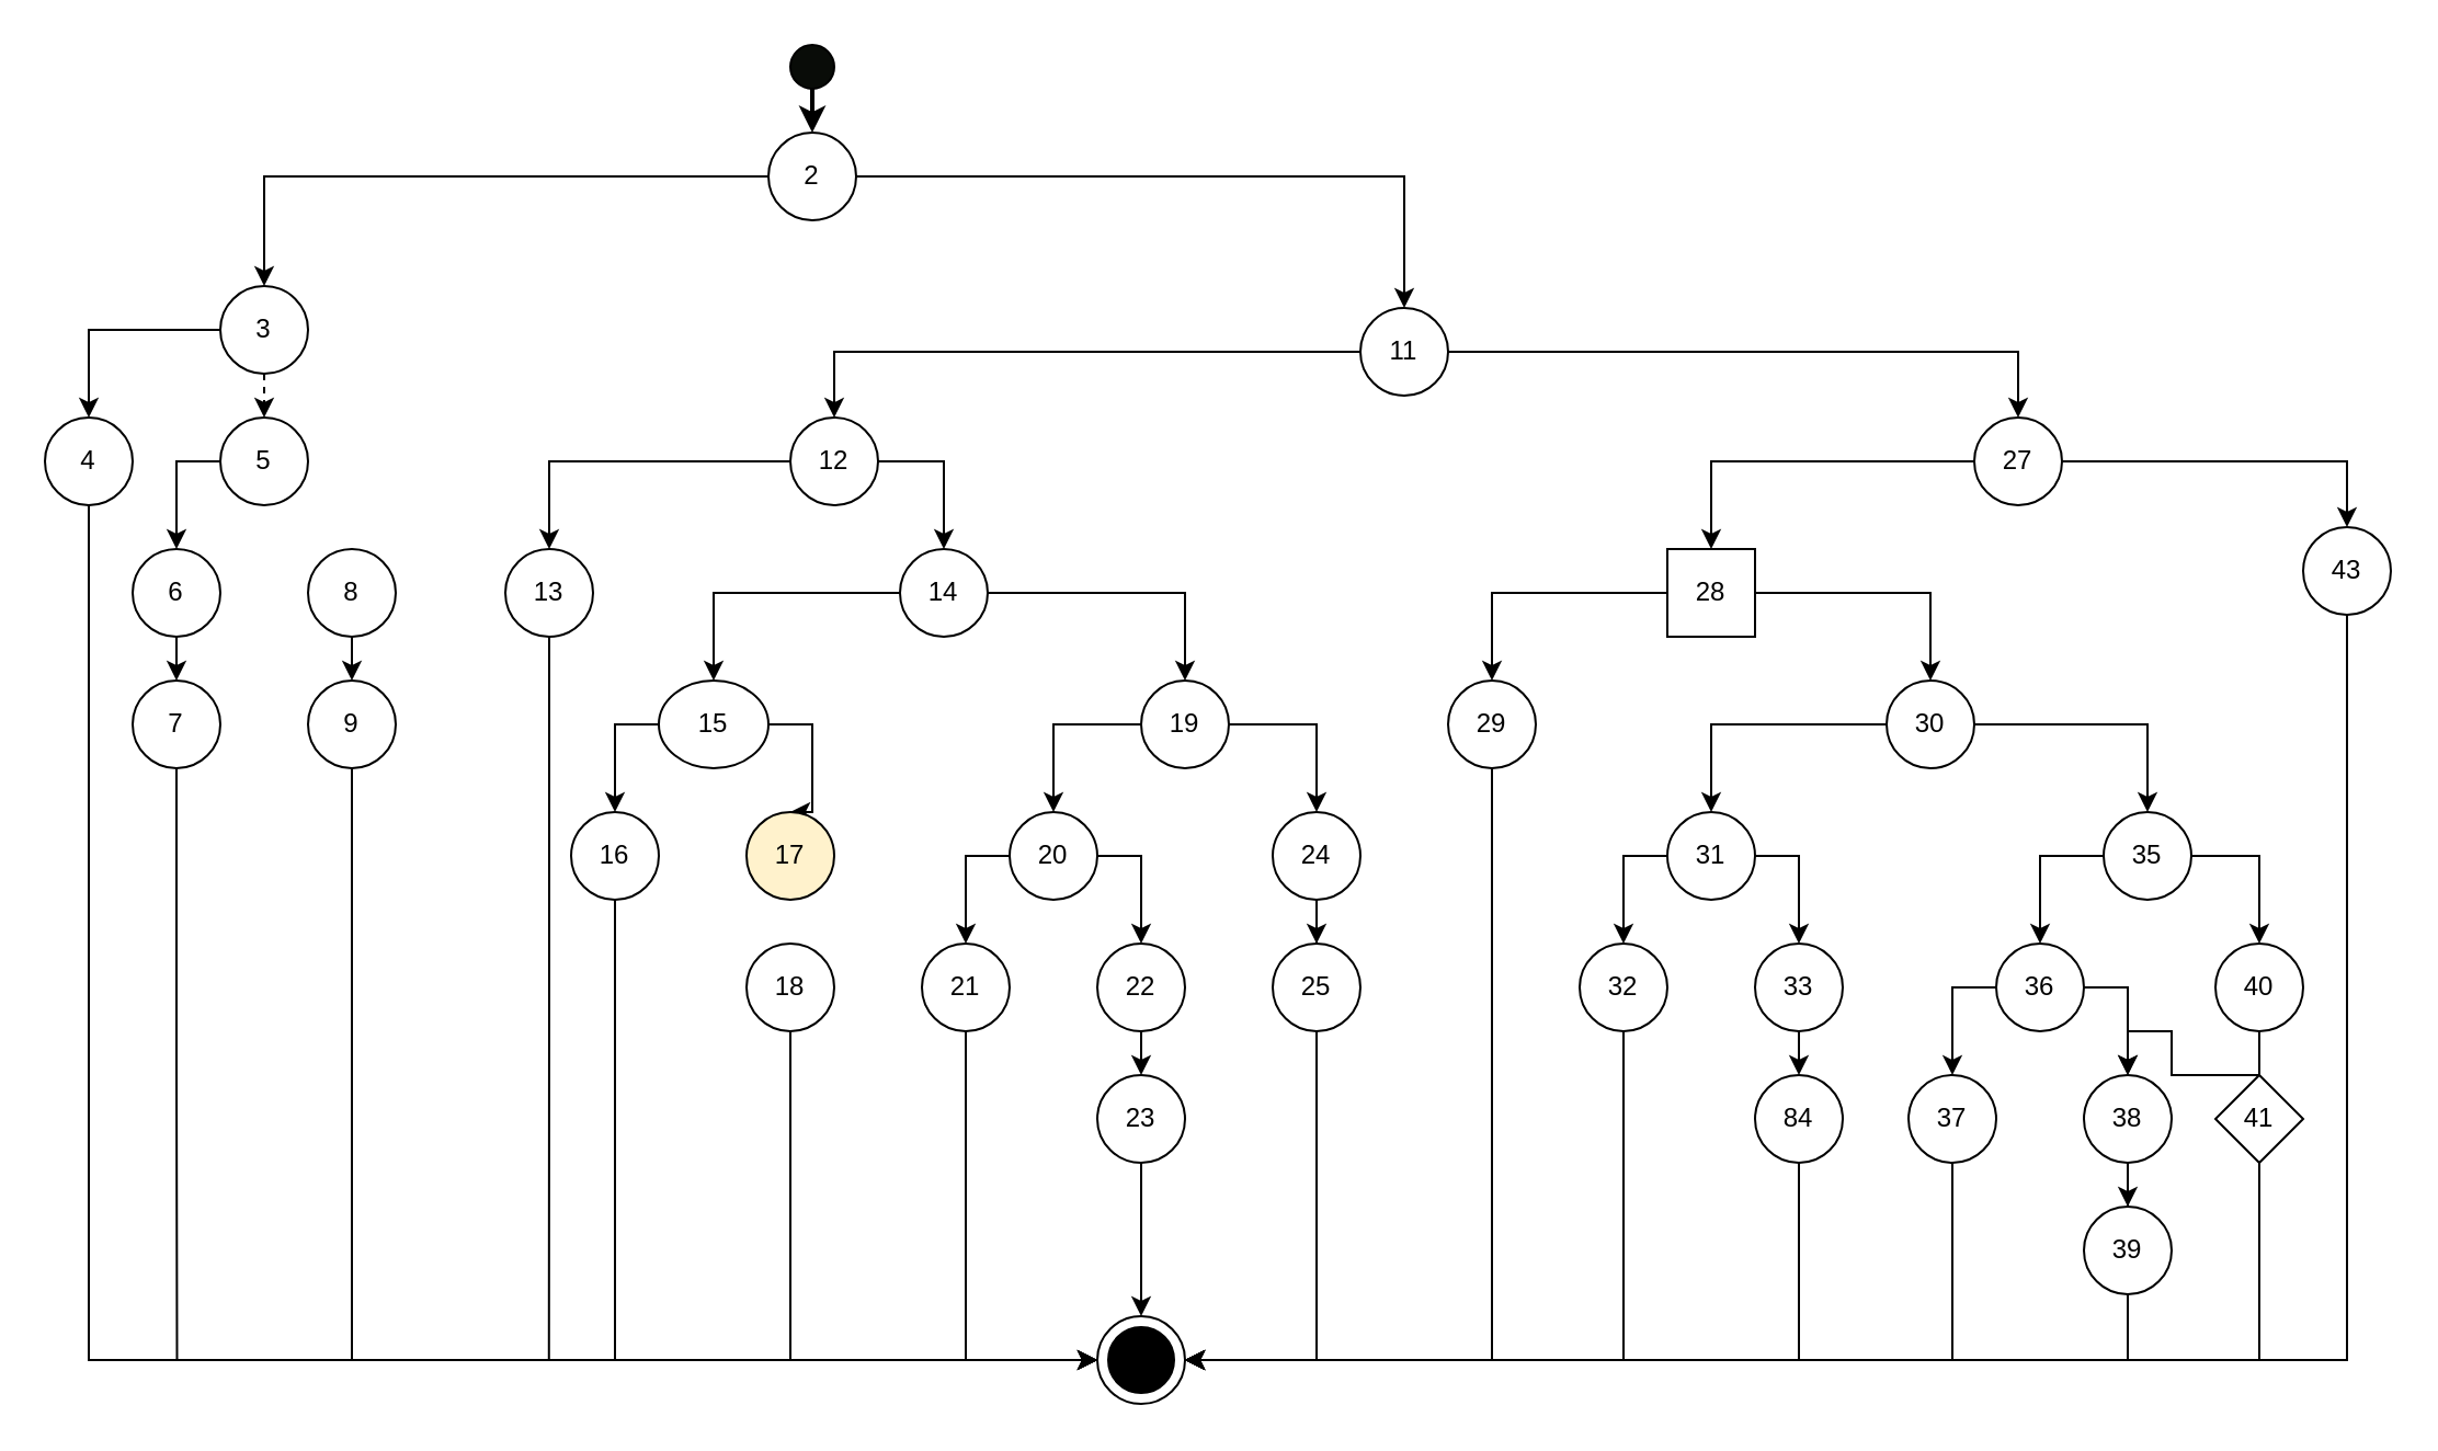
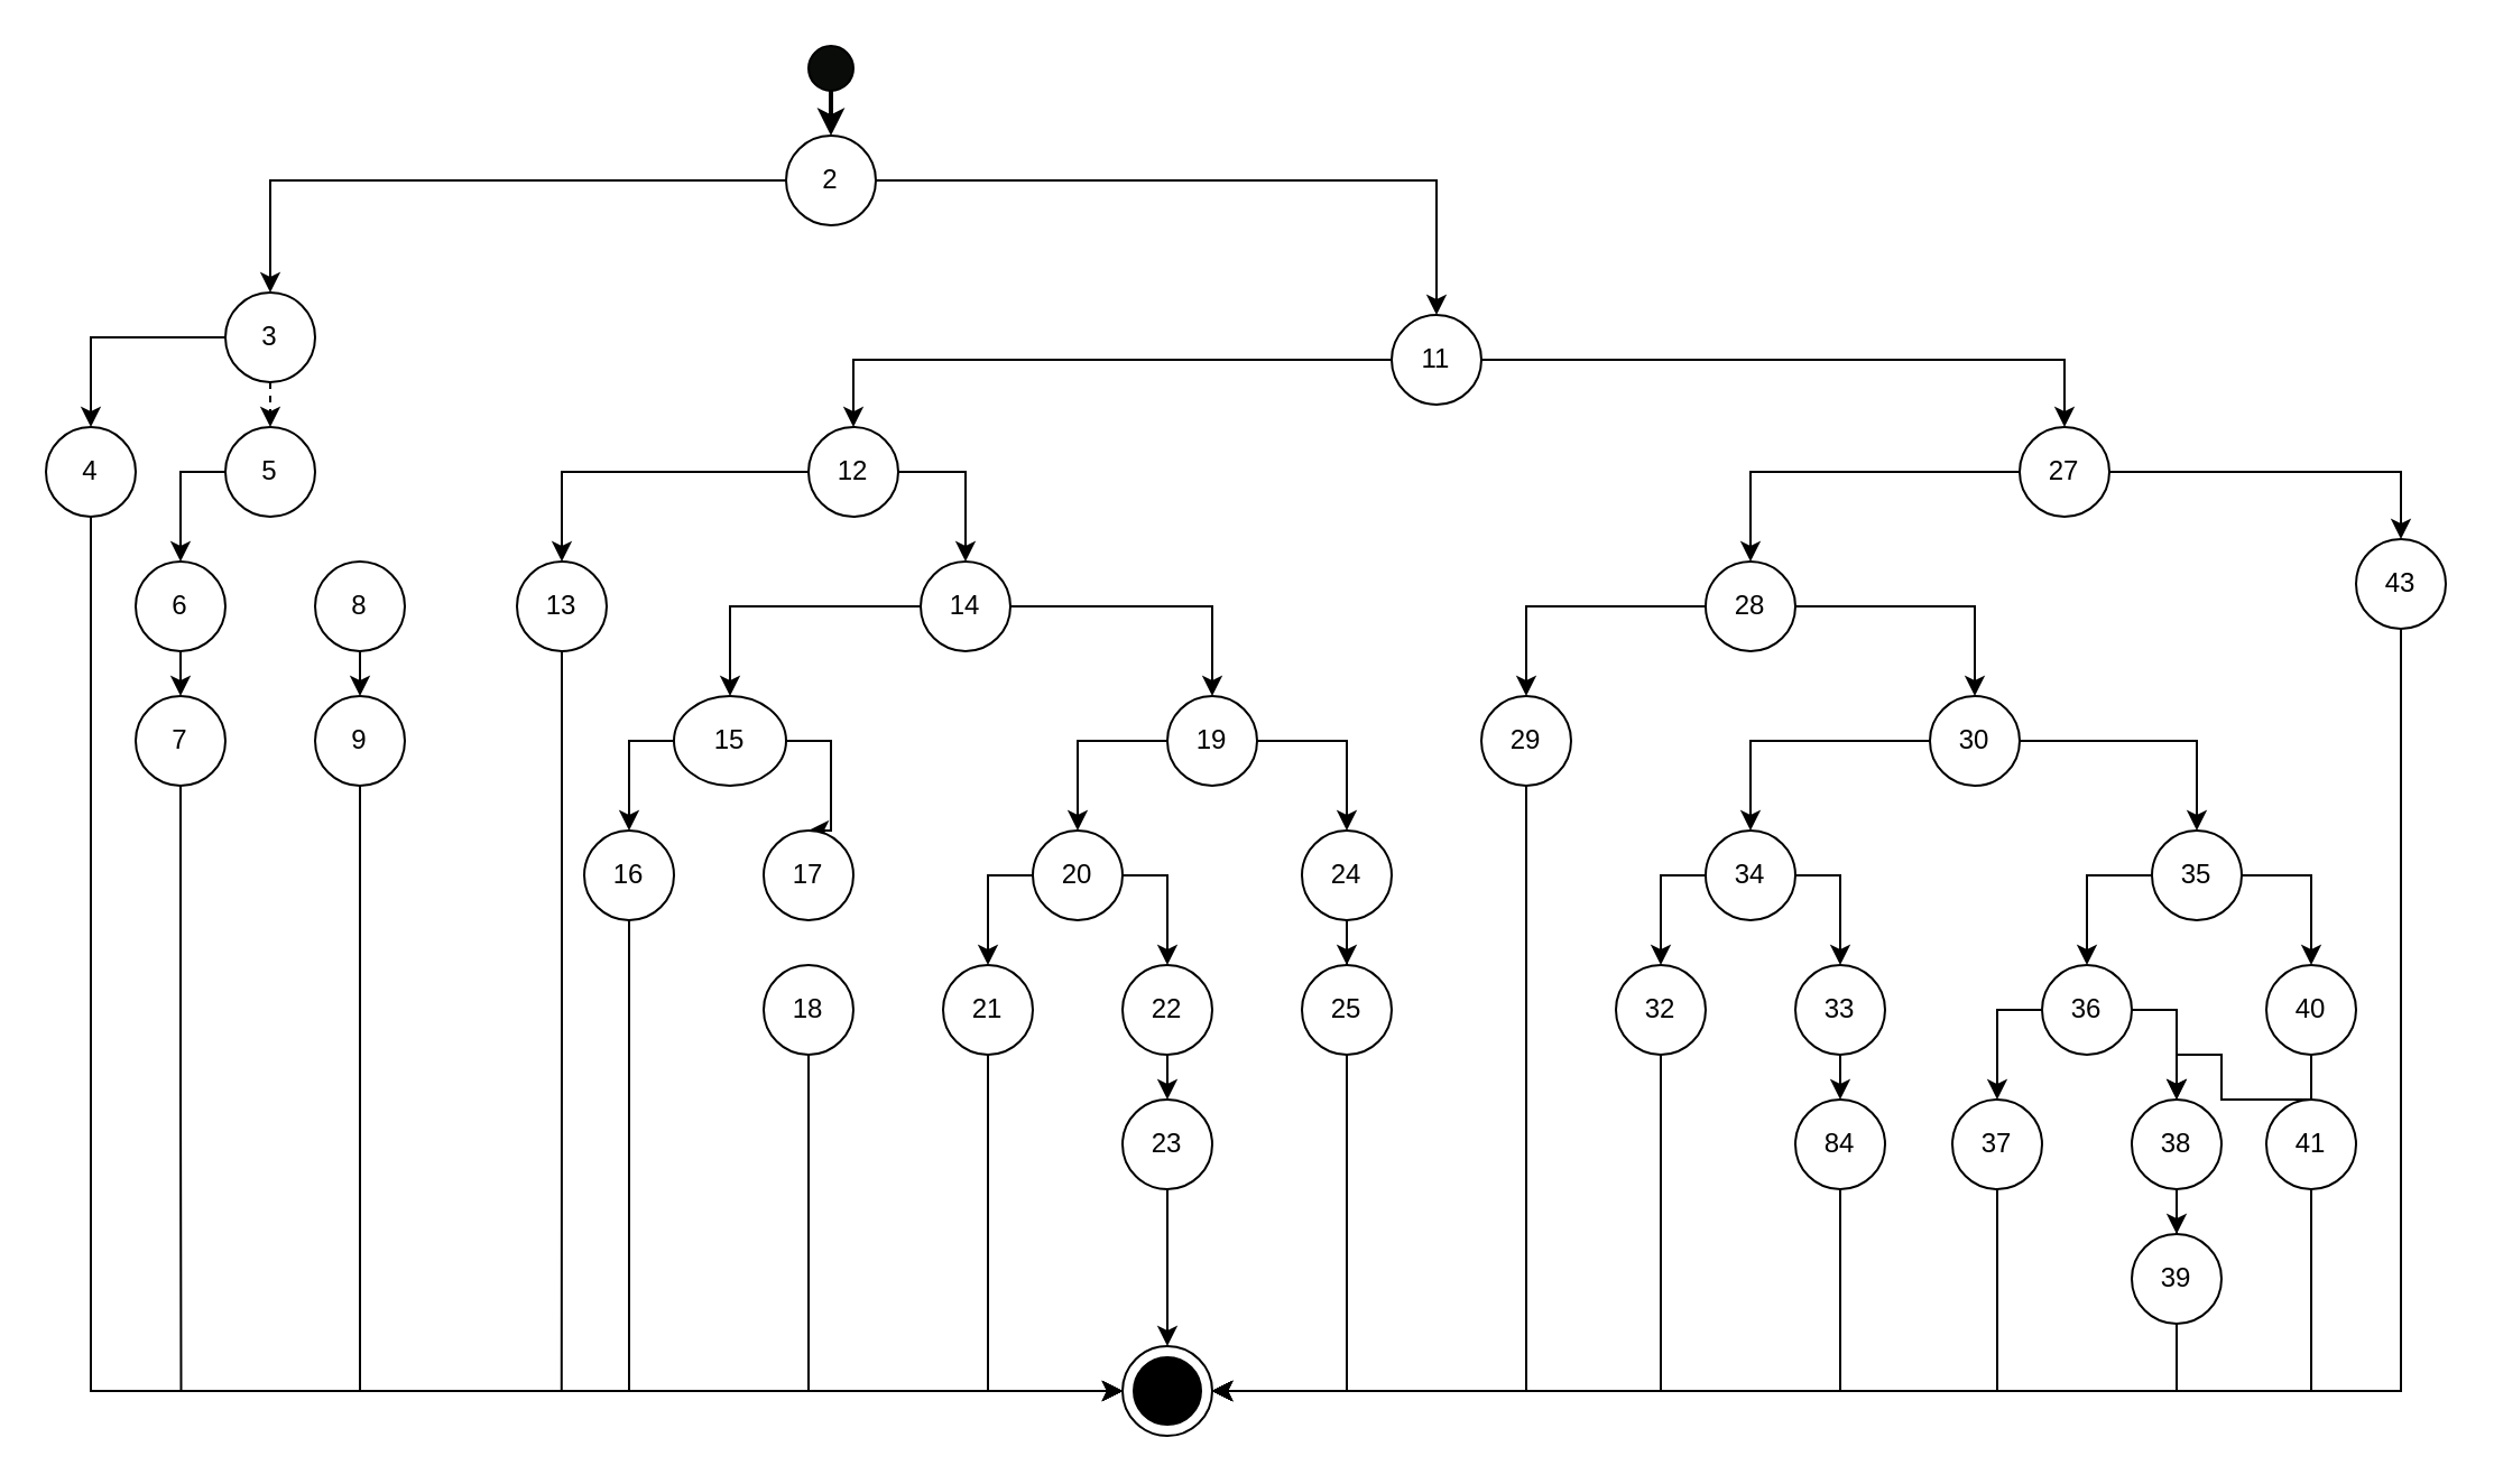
- <mxCell id="60" value="28" style="whiteSpace=wrap;html=1;aspect=fixed;rounded=0;" vertex="1" parent="1"><mxGeometry x="760" y="250" width="40" height="40" as="geometry" /></mxCell>
+ <mxCell id="60" value="28" style="ellipse;whiteSpace=wrap;html=1;aspect=fixed;" vertex="1" parent="1"><mxGeometry x="760" y="250" width="40" height="40" as="geometry" /></mxCell>
- <mxCell id="39" value="17" style="ellipse;whiteSpace=wrap;html=1;aspect=fixed;fillColor=#fff2cc;" vertex="1" parent="1"><mxGeometry x="340" y="370" width="40" height="40" as="geometry" /></mxCell>
+ <mxCell id="39" value="17" style="ellipse;whiteSpace=wrap;html=1;aspect=fixed;" vertex="1" parent="1"><mxGeometry x="340" y="370" width="40" height="40" as="geometry" /></mxCell>
- <mxCell id="70" value="31" style="ellipse;whiteSpace=wrap;html=1;aspect=fixed;" vertex="1" parent="1"><mxGeometry x="760" y="370" width="40" height="40" as="geometry" /></mxCell>
+ <mxCell id="70" value="34" style="ellipse;whiteSpace=wrap;html=1;aspect=fixed;" vertex="1" parent="1"><mxGeometry x="760" y="370" width="40" height="40" as="geometry" /></mxCell>
- <mxCell id="92" value="41" style="rhombus;whiteSpace=wrap;html=1;aspect=fixed;" vertex="1" parent="1"><mxGeometry x="1010" y="490" width="40" height="40" as="geometry" /></mxCell>
+ <mxCell id="92" value="41" style="ellipse;whiteSpace=wrap;html=1;aspect=fixed;" vertex="1" parent="1"><mxGeometry x="1010" y="490" width="40" height="40" as="geometry" /></mxCell>
